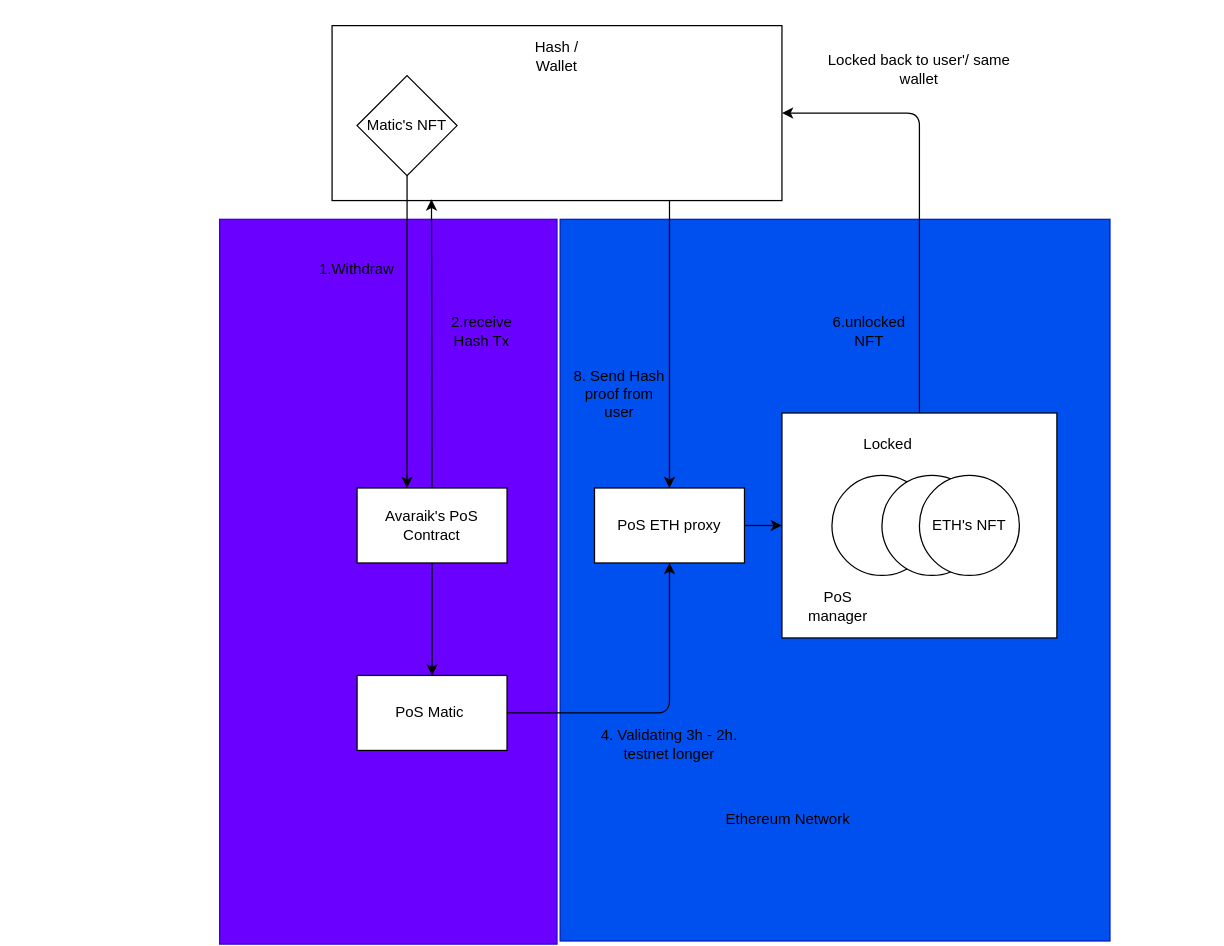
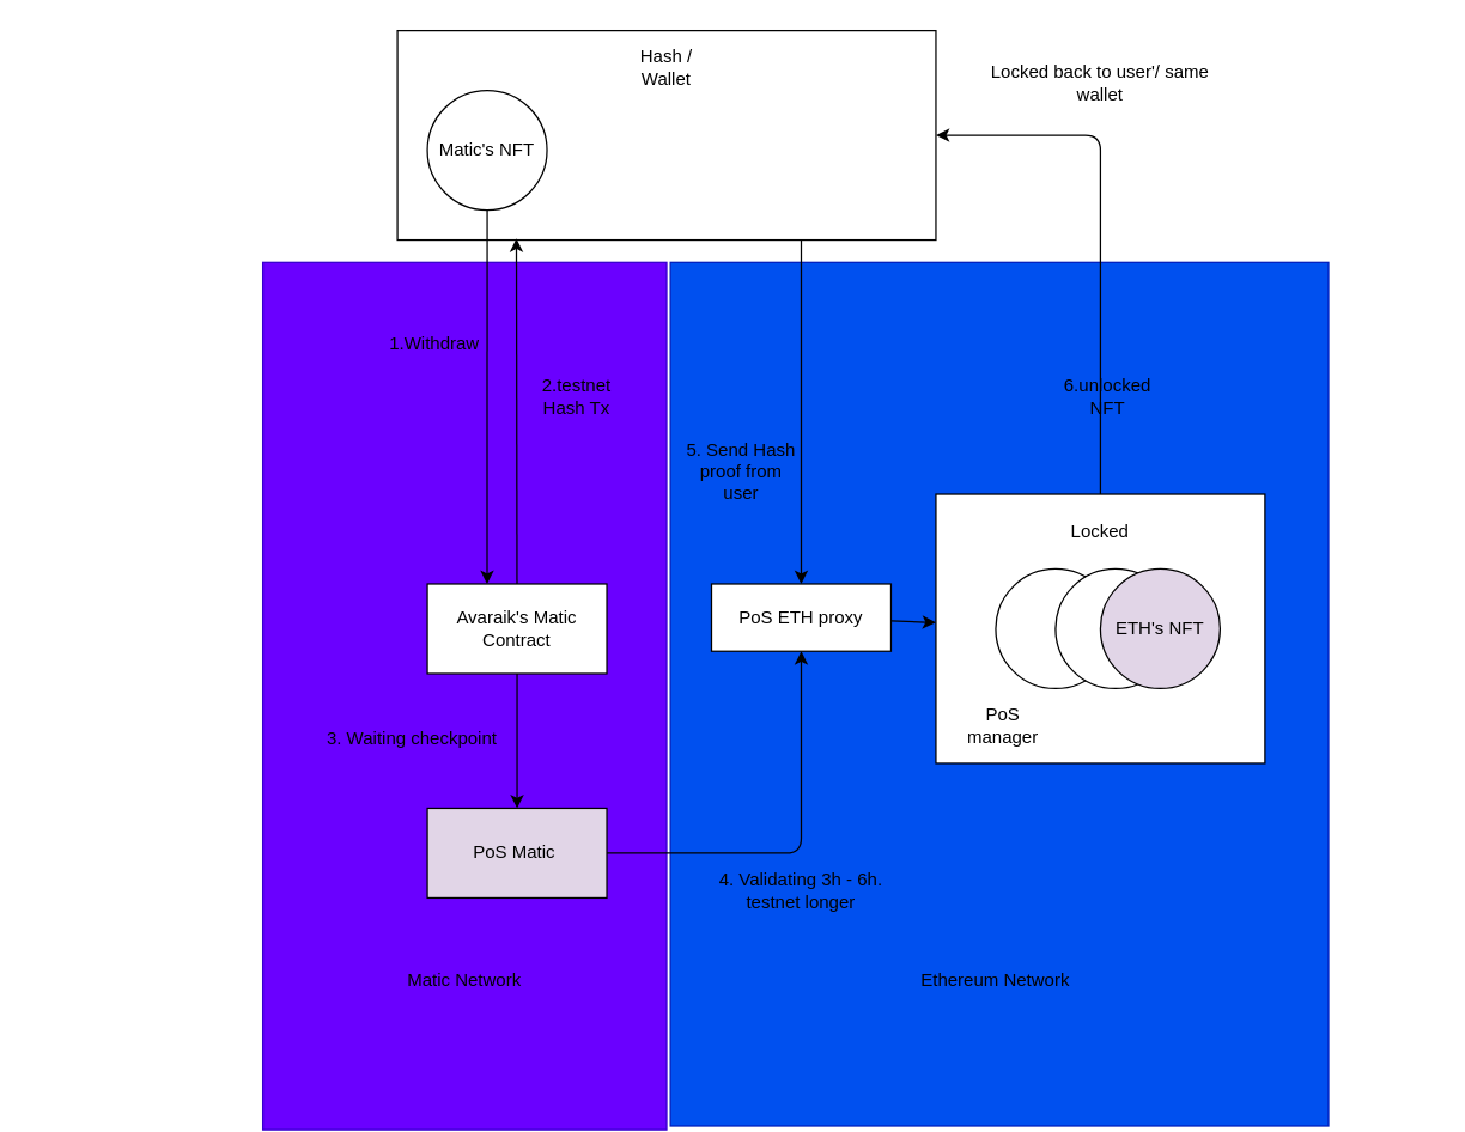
- <mxCell id="7" value="Matic's NFT" style="rhombus;whiteSpace=wrap;html=1;aspect=fixed;" vertex="1" parent="1"><mxGeometry x="285" y="60" width="80" height="80" as="geometry" /></mxCell>
+ <mxCell id="7" value="Matic's NFT" style="ellipse;whiteSpace=wrap;html=1;aspect=fixed;" vertex="1" parent="1"><mxGeometry x="285" y="60" width="80" height="80" as="geometry" /></mxCell>
- <mxCell id="11" value="1.Withdraw" style="text;html=1;strokeColor=none;fillColor=none;align=center;verticalAlign=middle;whiteSpace=wrap;rounded=0;" vertex="1" parent="1"><mxGeometry x="255" y="200" width="60" height="30" as="geometry" /></mxCell>
+ <mxCell id="11" value="1.Withdraw" style="text;html=1;strokeColor=none;fillColor=none;align=center;verticalAlign=middle;whiteSpace=wrap;rounded=0;" vertex="1" parent="1"><mxGeometry x="260" y="215" width="60" height="30" as="geometry" /></mxCell>
- <mxCell id="13" value="2.receive Hash Tx" style="text;html=1;strokeColor=none;fillColor=none;align=center;verticalAlign=middle;whiteSpace=wrap;rounded=0;" vertex="1" parent="1"><mxGeometry x="355" y="250" width="60" height="30" as="geometry" /></mxCell>
+ <mxCell id="13" value="2.testnet Hash Tx" style="text;html=1;strokeColor=none;fillColor=none;align=center;verticalAlign=middle;whiteSpace=wrap;rounded=0;" vertex="1" parent="1"><mxGeometry x="355" y="250" width="60" height="30" as="geometry" /></mxCell>
- <mxCell id="19" value="6.unlocked&lt;br&gt;NFT" style="text;html=1;strokeColor=none;fillColor=none;align=center;verticalAlign=middle;whiteSpace=wrap;rounded=0;" vertex="1" parent="1"><mxGeometry x="665" y="250" width="60" height="30" as="geometry" /></mxCell>
+ <mxCell id="19" value="6.unlocked&lt;br&gt;NFT" style="text;html=1;strokeColor=none;fillColor=none;align=center;verticalAlign=middle;whiteSpace=wrap;rounded=0;" vertex="1" parent="1"><mxGeometry x="710" y="250" width="60" height="30" as="geometry" /></mxCell>
- <mxCell id="16" value="8. Send Hash proof from user" style="text;html=1;strokeColor=none;fillColor=none;align=center;verticalAlign=middle;whiteSpace=wrap;rounded=0;" vertex="1" parent="1"><mxGeometry x="455" y="300" width="80" height="30" as="geometry" /></mxCell>
+ <mxCell id="16" value="5. Send Hash proof from user" style="text;html=1;strokeColor=none;fillColor=none;align=center;verticalAlign=middle;whiteSpace=wrap;rounded=0;" vertex="1" parent="1"><mxGeometry x="455" y="300" width="80" height="30" as="geometry" /></mxCell>
- <mxCell id="24" value="Locked" style="text;html=1;strokeColor=none;fillColor=none;align=center;verticalAlign=middle;whiteSpace=wrap;rounded=0;" vertex="1" parent="1"><mxGeometry x="680" y="340" width="60" height="30" as="geometry" /></mxCell>
+ <mxCell id="24" value="Locked" style="text;html=1;strokeColor=none;fillColor=none;align=center;verticalAlign=middle;whiteSpace=wrap;rounded=0;" vertex="1" parent="1"><mxGeometry x="705" y="340" width="60" height="30" as="geometry" /></mxCell>
- <mxCell id="10" value="Avaraik's PoS Contract" style="rounded=0;whiteSpace=wrap;html=1;" vertex="1" parent="1"><mxGeometry x="285" y="390" width="120" height="60" as="geometry" /></mxCell>
+ <mxCell id="10" value="Avaraik's Matic Contract" style="rounded=0;whiteSpace=wrap;html=1;" vertex="1" parent="1"><mxGeometry x="285" y="390" width="120" height="60" as="geometry" /></mxCell>
- <mxCell id="15" value="PoS ETH proxy" style="rounded=0;whiteSpace=wrap;html=1;" vertex="1" parent="1"><mxGeometry x="475" y="390" width="120" height="60" as="geometry" /></mxCell>
+ <mxCell id="15" value="PoS ETH proxy" style="rounded=0;whiteSpace=wrap;html=1;" vertex="1" parent="1"><mxGeometry x="475" y="390" width="120" height="45" as="geometry" /></mxCell>
- <mxCell id="23" value="ETH's NFT" style="ellipse;whiteSpace=wrap;html=1;aspect=fixed;" vertex="1" parent="1"><mxGeometry x="735" y="380" width="80" height="80" as="geometry" /></mxCell>
+ <mxCell id="23" value="ETH's NFT" style="ellipse;whiteSpace=wrap;html=1;aspect=fixed;fillColor=#e1d5e7;" vertex="1" parent="1"><mxGeometry x="735" y="380" width="80" height="80" as="geometry" /></mxCell>
+ <mxCell id="30" value="3. Waiting checkpoint" style="text;html=1;strokeColor=none;fillColor=none;align=center;verticalAlign=middle;whiteSpace=wrap;rounded=0;" vertex="1" parent="1"><mxGeometry x="215" y="479" width="120" height="30" as="geometry" /></mxCell>
- <mxCell id="29" value="PoS Matic&amp;nbsp;" style="rounded=0;whiteSpace=wrap;html=1;" vertex="1" parent="1"><mxGeometry x="285" y="540" width="120" height="60" as="geometry" /></mxCell>
+ <mxCell id="29" value="PoS Matic&amp;nbsp;" style="rounded=0;whiteSpace=wrap;html=1;fillColor=#e1d5e7;" vertex="1" parent="1"><mxGeometry x="285" y="540" width="120" height="60" as="geometry" /></mxCell>
- <mxCell id="31" value="4. Validating 3h - 2h.&lt;br&gt;testnet longer" style="text;html=1;strokeColor=none;fillColor=none;align=center;verticalAlign=middle;whiteSpace=wrap;rounded=0;" vertex="1" parent="1"><mxGeometry x="455" y="580" width="160" height="30" as="geometry" /></mxCell>
+ <mxCell id="31" value="4. Validating 3h - 6h.&lt;br&gt;testnet longer" style="text;html=1;strokeColor=none;fillColor=none;align=center;verticalAlign=middle;whiteSpace=wrap;rounded=0;" vertex="1" parent="1"><mxGeometry x="455" y="580" width="160" height="30" as="geometry" /></mxCell>
+ <mxCell id="26" value="Matic Network" style="text;html=1;strokeColor=none;fillColor=none;align=center;verticalAlign=middle;whiteSpace=wrap;rounded=0;" vertex="1" parent="1"><mxGeometry x="255" y="640" width="110" height="30" as="geometry" /></mxCell>
- <mxCell id="27" value="Ethereum Network" style="text;html=1;strokeColor=none;fillColor=none;align=center;verticalAlign=middle;whiteSpace=wrap;rounded=0;" vertex="1" parent="1"><mxGeometry x="570" y="640" width="120" height="30" as="geometry" /></mxCell>
+ <mxCell id="27" value="Ethereum Network" style="text;html=1;strokeColor=none;fillColor=none;align=center;verticalAlign=middle;whiteSpace=wrap;rounded=0;" vertex="1" parent="1"><mxGeometry x="605" y="640" width="120" height="30" as="geometry" /></mxCell>
